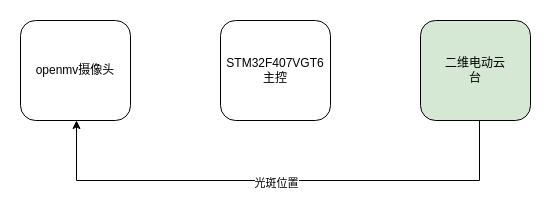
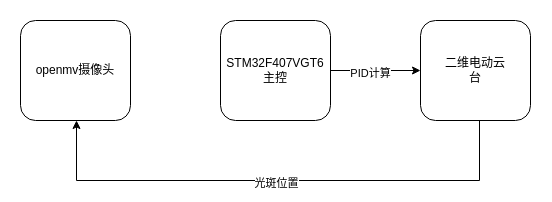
+ <mxCell id="3" value="" style="edgeStyle=orthogonalEdgeStyle;rounded=0;orthogonalLoop=1;jettySize=auto;html=1;" edge="1" parent="1" source="5" target="6"><mxGeometry relative="1" as="geometry" /></mxCell>
+ <mxCell id="4" value="PID计算" style="edgeLabel;html=1;align=center;verticalAlign=middle;resizable=0;points=[];" vertex="1" connectable="0" parent="3"><mxGeometry x="-0.13" y="-2" relative="1" as="geometry"><mxPoint as="offset" /></mxGeometry></mxCell>
- <mxCell id="6" value="二维电动云台" style="whiteSpace=wrap;html=1;rounded=1;fontSize=12;spacingLeft=20;spacingRight=20;fillColor=#d5e8d4;" vertex="1" parent="1"><mxGeometry x="420" y="20" width="110" height="100" as="geometry" /></mxCell>
+ <mxCell id="6" value="二维电动云台" style="whiteSpace=wrap;html=1;rounded=1;fontSize=12;spacingLeft=20;spacingRight=20;" vertex="1" parent="1"><mxGeometry x="420" y="20" width="110" height="100" as="geometry" /></mxCell>
